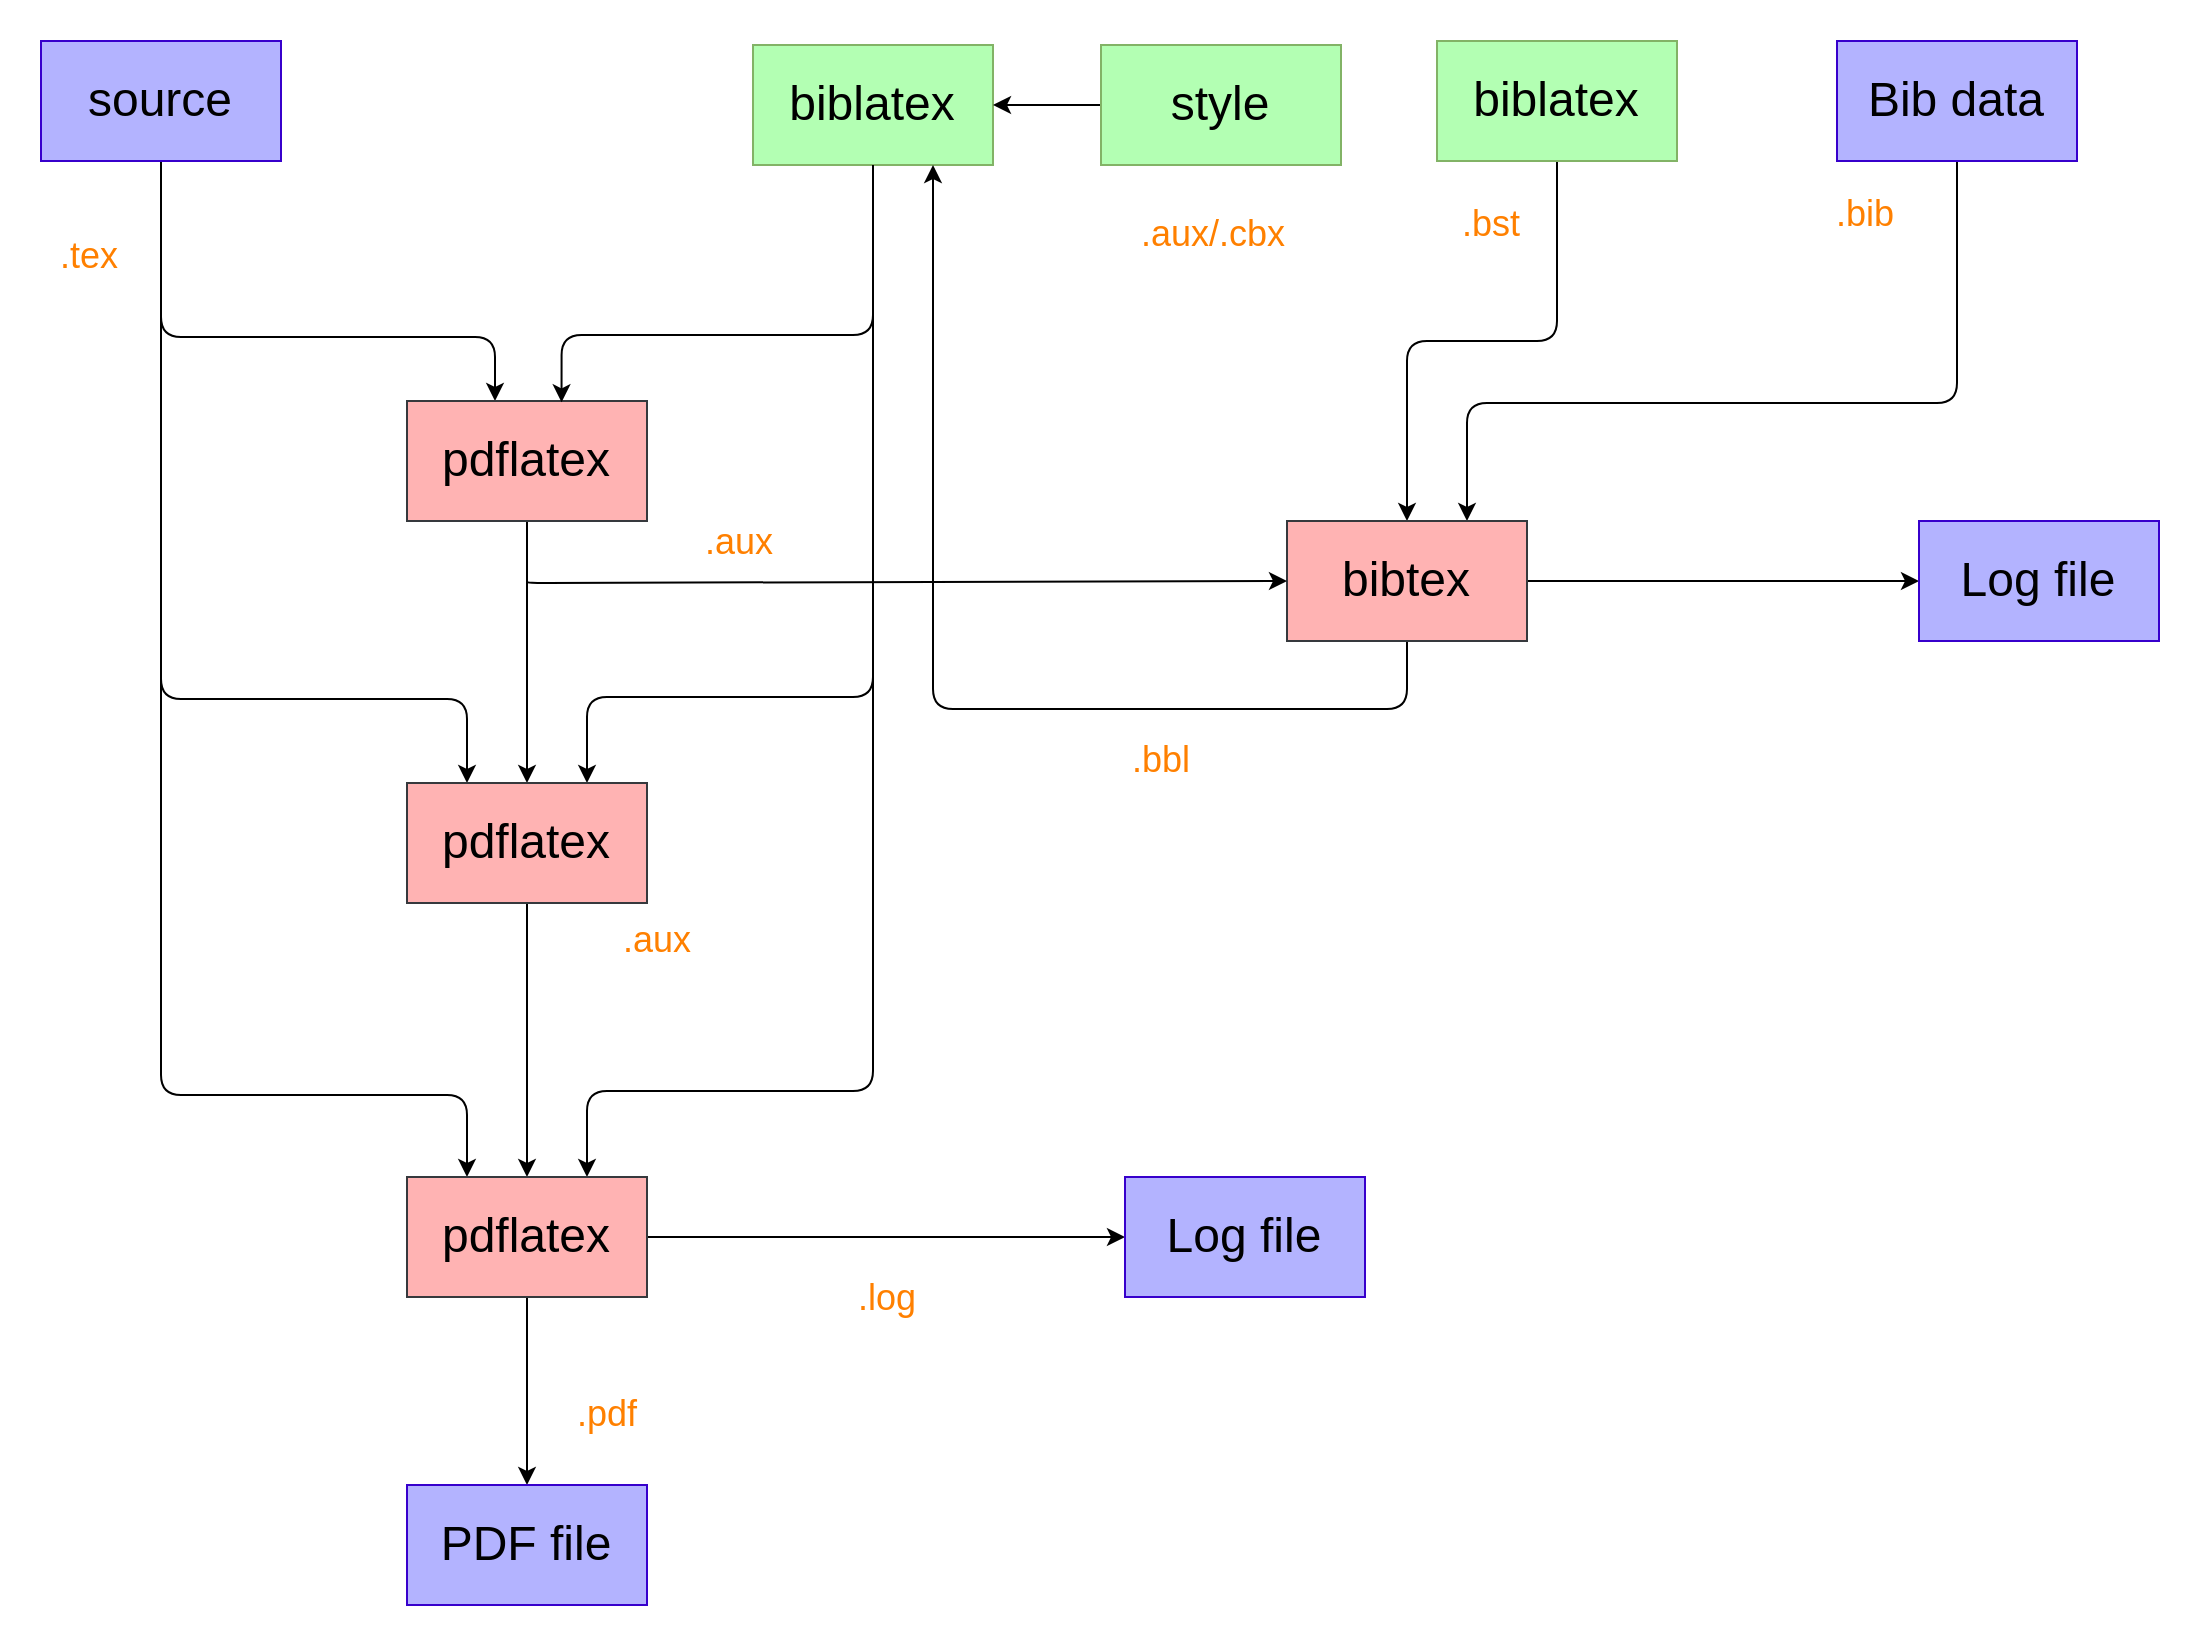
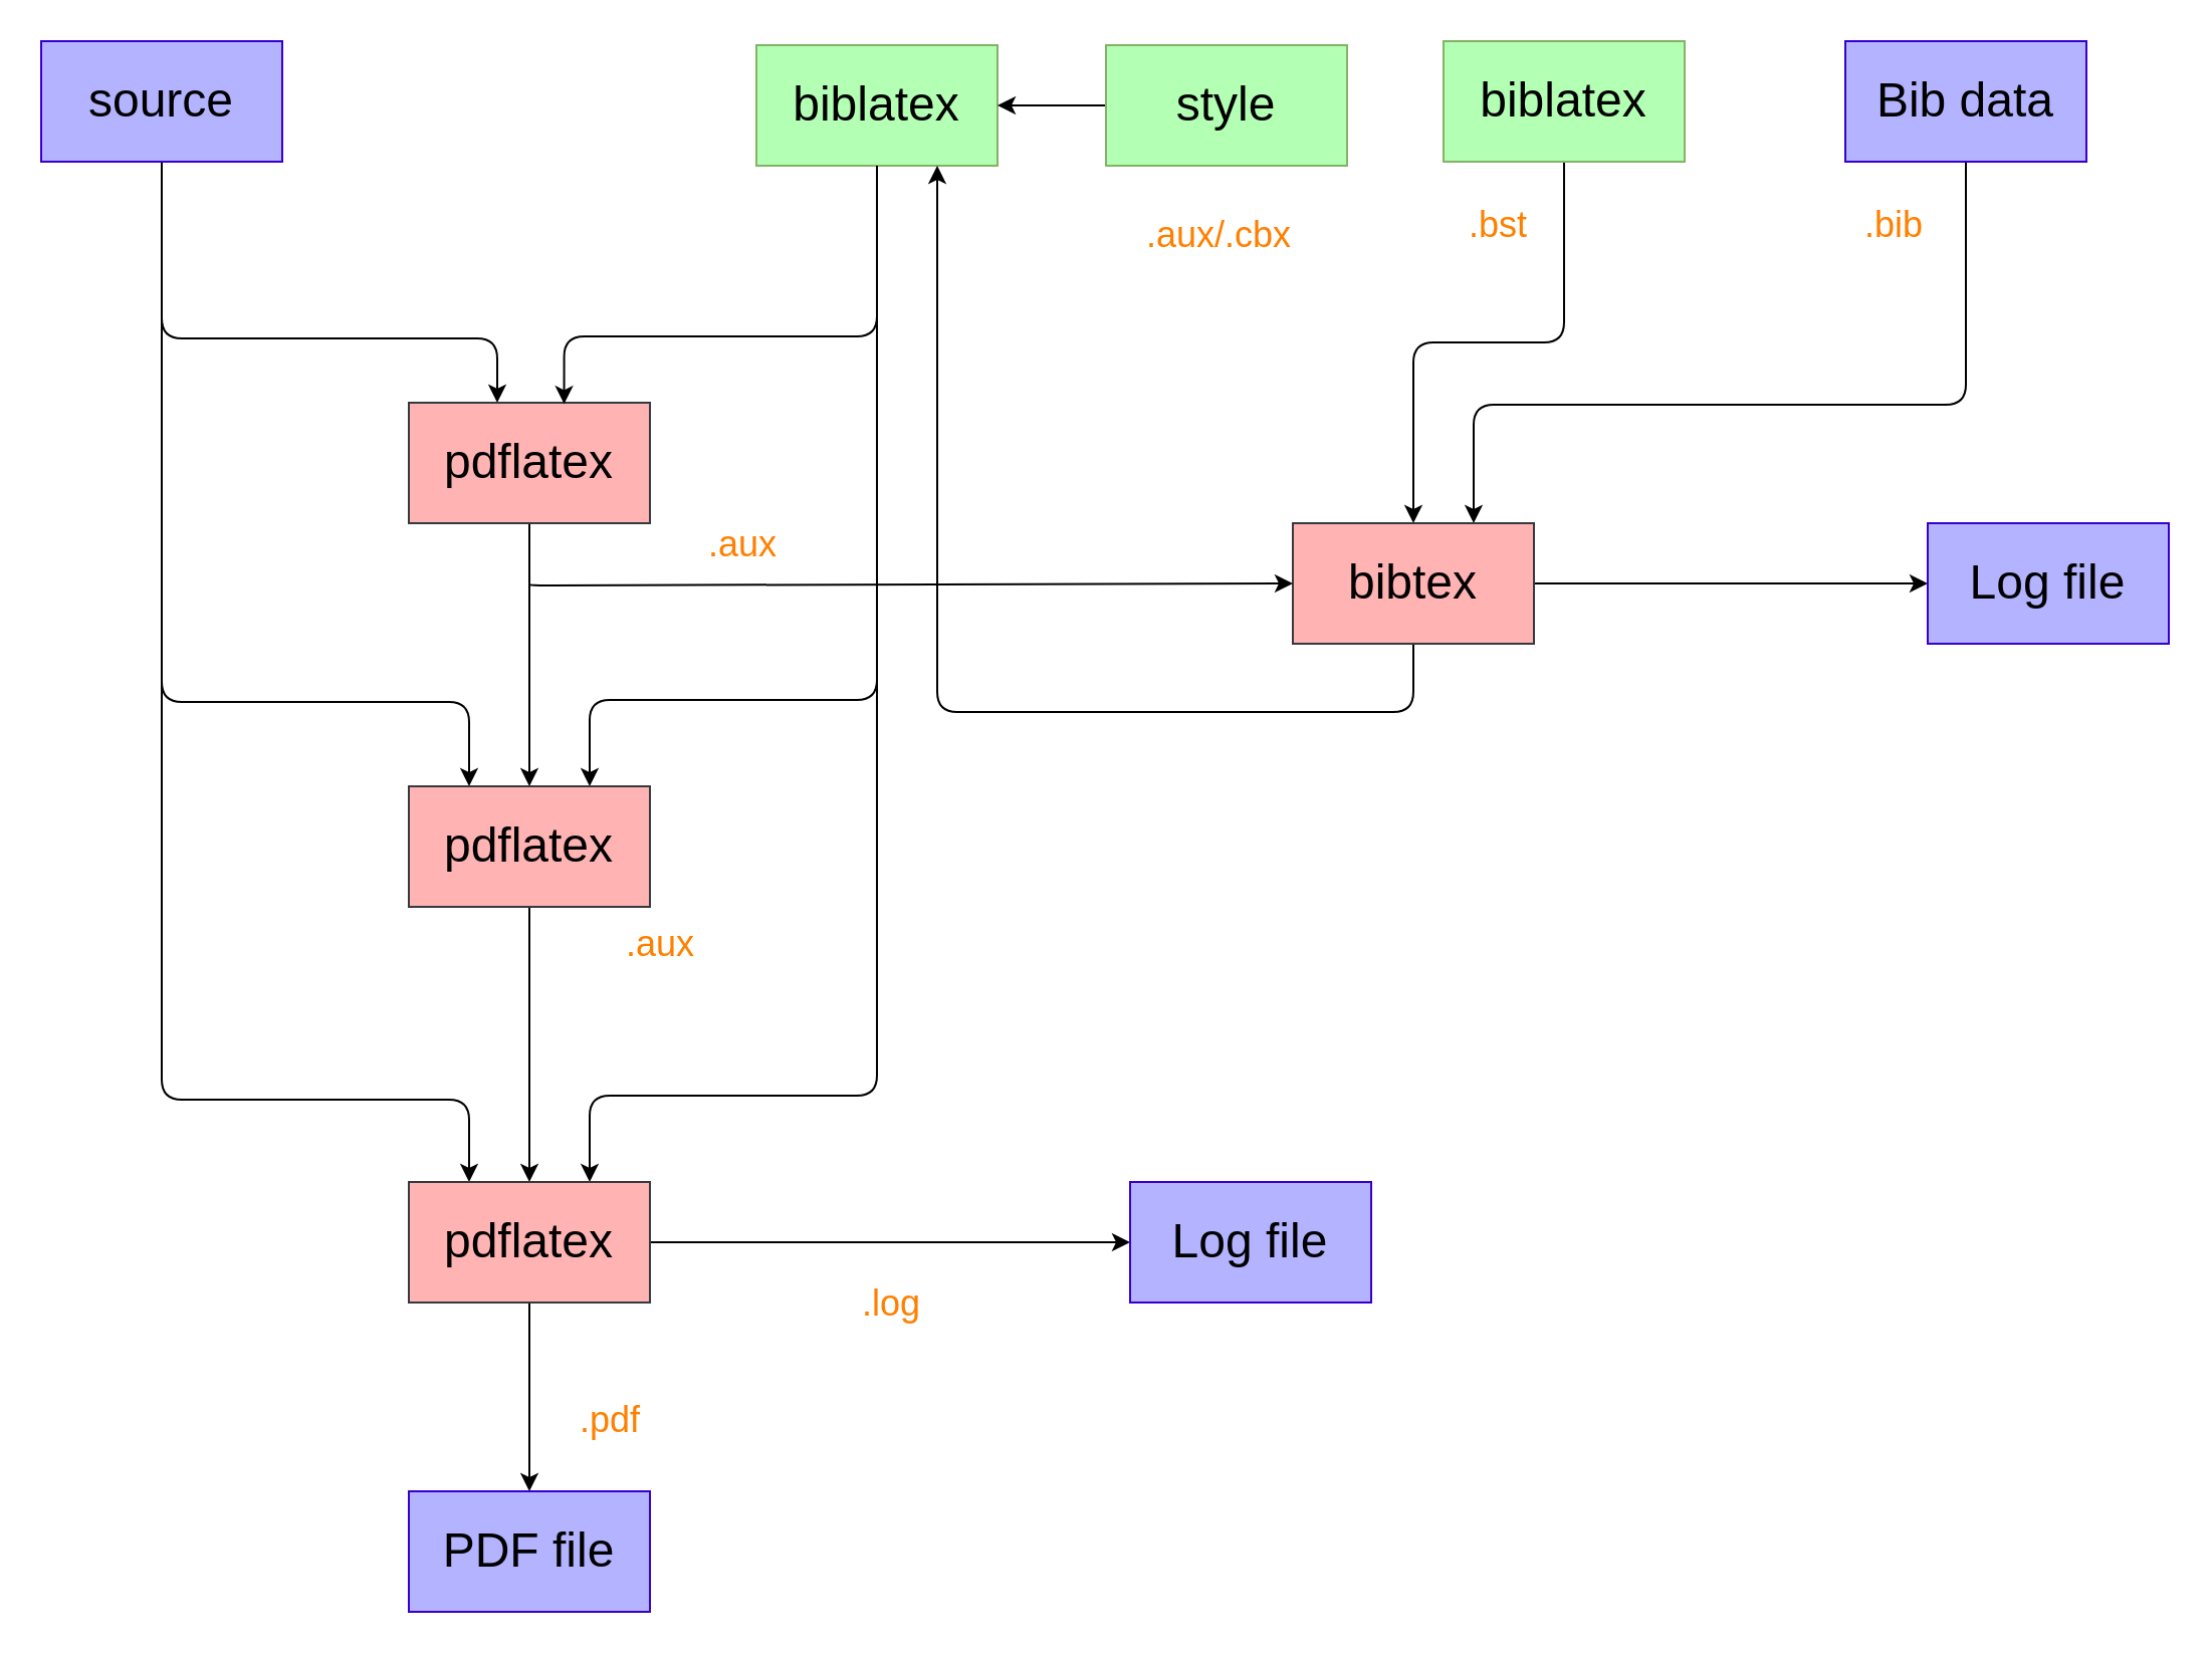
- <mxCell id="33" value="&lt;font style=&quot;font-size: 18px; color: light-dark(rgb(255, 128, 0), rgb(255, 128, 0));&quot;&gt;.bib&lt;/font&gt;" style="text;html=1;align=center;verticalAlign=middle;resizable=0;points=[];autosize=1;strokeColor=none;fillColor=none;fontFamily=Helvetica;fontSize=11;fontColor=default;labelBackgroundColor=default;" vertex="1" parent="1"><mxGeometry x="908" y="90" width="47" height="34" as="geometry" /></mxCell>
+ <mxCell id="33" value="&lt;font style=&quot;font-size: 18px; color: light-dark(rgb(255, 128, 0), rgb(255, 128, 0));&quot;&gt;.bib&lt;/font&gt;" style="text;html=1;align=center;verticalAlign=middle;resizable=0;points=[];autosize=1;strokeColor=none;fillColor=none;fontFamily=Helvetica;fontSize=11;fontColor=default;labelBackgroundColor=default;" vertex="1" parent="1"><mxGeometry x="918" y="95" width="47" height="34" as="geometry" /></mxCell>
- <mxCell id="29" value="&lt;font style=&quot;font-size: 18px; color: light-dark(rgb(255, 128, 0), rgb(255, 128, 0));&quot;&gt;.tex&lt;/font&gt;" style="text;html=1;align=center;verticalAlign=middle;resizable=0;points=[];autosize=1;strokeColor=none;fillColor=none;fontFamily=Helvetica;fontSize=11;fontColor=default;labelBackgroundColor=default;" vertex="1" parent="1"><mxGeometry x="20" y="111" width="47" height="34" as="geometry" /></mxCell>
- <mxCell id="35" value="&lt;font style=&quot;font-size: 18px; color: light-dark(rgb(255, 128, 0), rgb(255, 128, 0));&quot;&gt;.bbl&lt;/font&gt;" style="text;html=1;align=center;verticalAlign=middle;resizable=0;points=[];autosize=1;strokeColor=none;fillColor=none;fontFamily=Helvetica;fontSize=11;fontColor=default;labelBackgroundColor=default;" vertex="1" parent="1"><mxGeometry x="556" y="363" width="47" height="34" as="geometry" /></mxCell>
